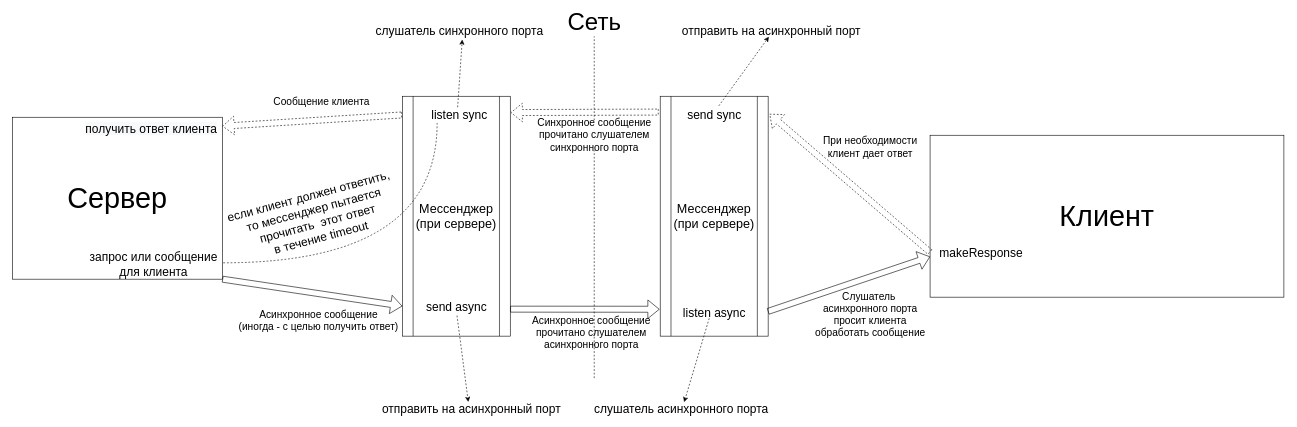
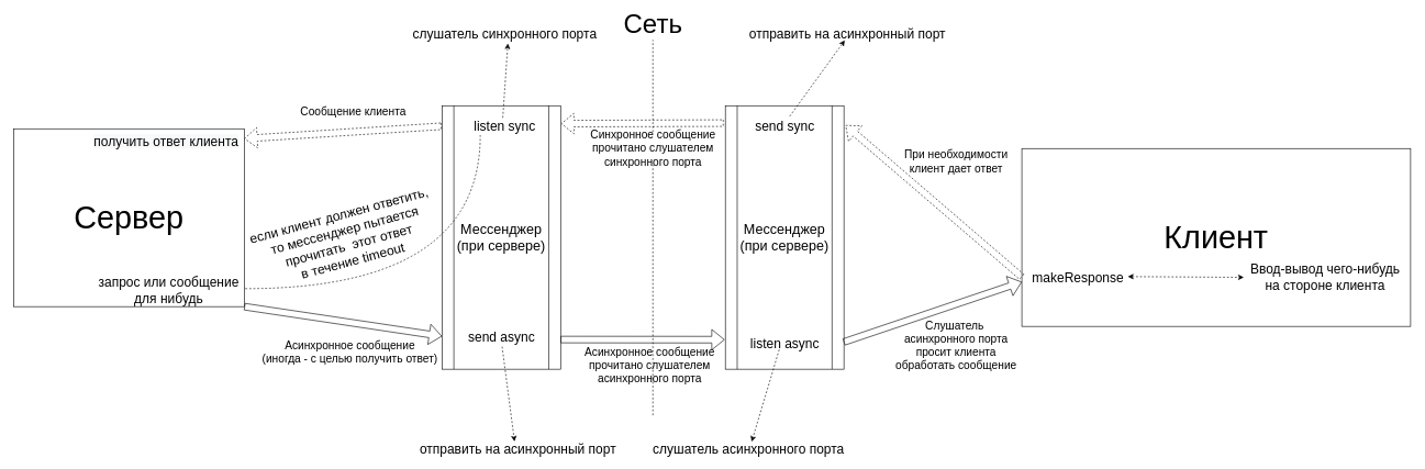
+ <mxCell id="32" value="&lt;font style=&quot;font-size: 20px&quot;&gt;Ввод-вывод чего-нибудь &lt;br&gt;на стороне клиента&lt;/font&gt;" style="text;html=1;align=center;verticalAlign=middle;resizable=0;points=[];autosize=1;" vertex="1" parent="1"><mxGeometry x="1890" y="400" width="240" height="40" as="geometry" /></mxCell>
+ <mxCell id="31" value="" style="endArrow=classic;startArrow=classic;html=1;dashed=1;entryX=-0.013;entryY=0.514;entryDx=0;entryDy=0;entryPerimeter=0;exitX=1.006;exitY=0.471;exitDx=0;exitDy=0;exitPerimeter=0;" edge="1" parent="1" source="15" target="32"><mxGeometry width="50" height="50" relative="1" as="geometry"><mxPoint x="1610" y="590" as="sourcePoint" /><mxPoint x="1660" y="540" as="targetPoint" /></mxGeometry></mxCell>
- <mxCell id="8" value="&lt;font style=&quot;font-size: 20px&quot;&gt;запрос или сообщение &lt;br&gt;для клиента&lt;/font&gt;" style="text;html=1;align=center;verticalAlign=middle;resizable=0;points=[];autosize=1;" vertex="1" parent="1"><mxGeometry x="140" y="420" width="230" height="40" as="geometry" /></mxCell>
+ <mxCell id="8" value="&lt;font style=&quot;font-size: 20px&quot;&gt;запрос или сообщение &lt;br&gt;для нибудь&lt;/font&gt;" style="text;html=1;align=center;verticalAlign=middle;resizable=0;points=[];autosize=1;" vertex="1" parent="1"><mxGeometry x="140" y="420" width="230" height="40" as="geometry" /></mxCell>
